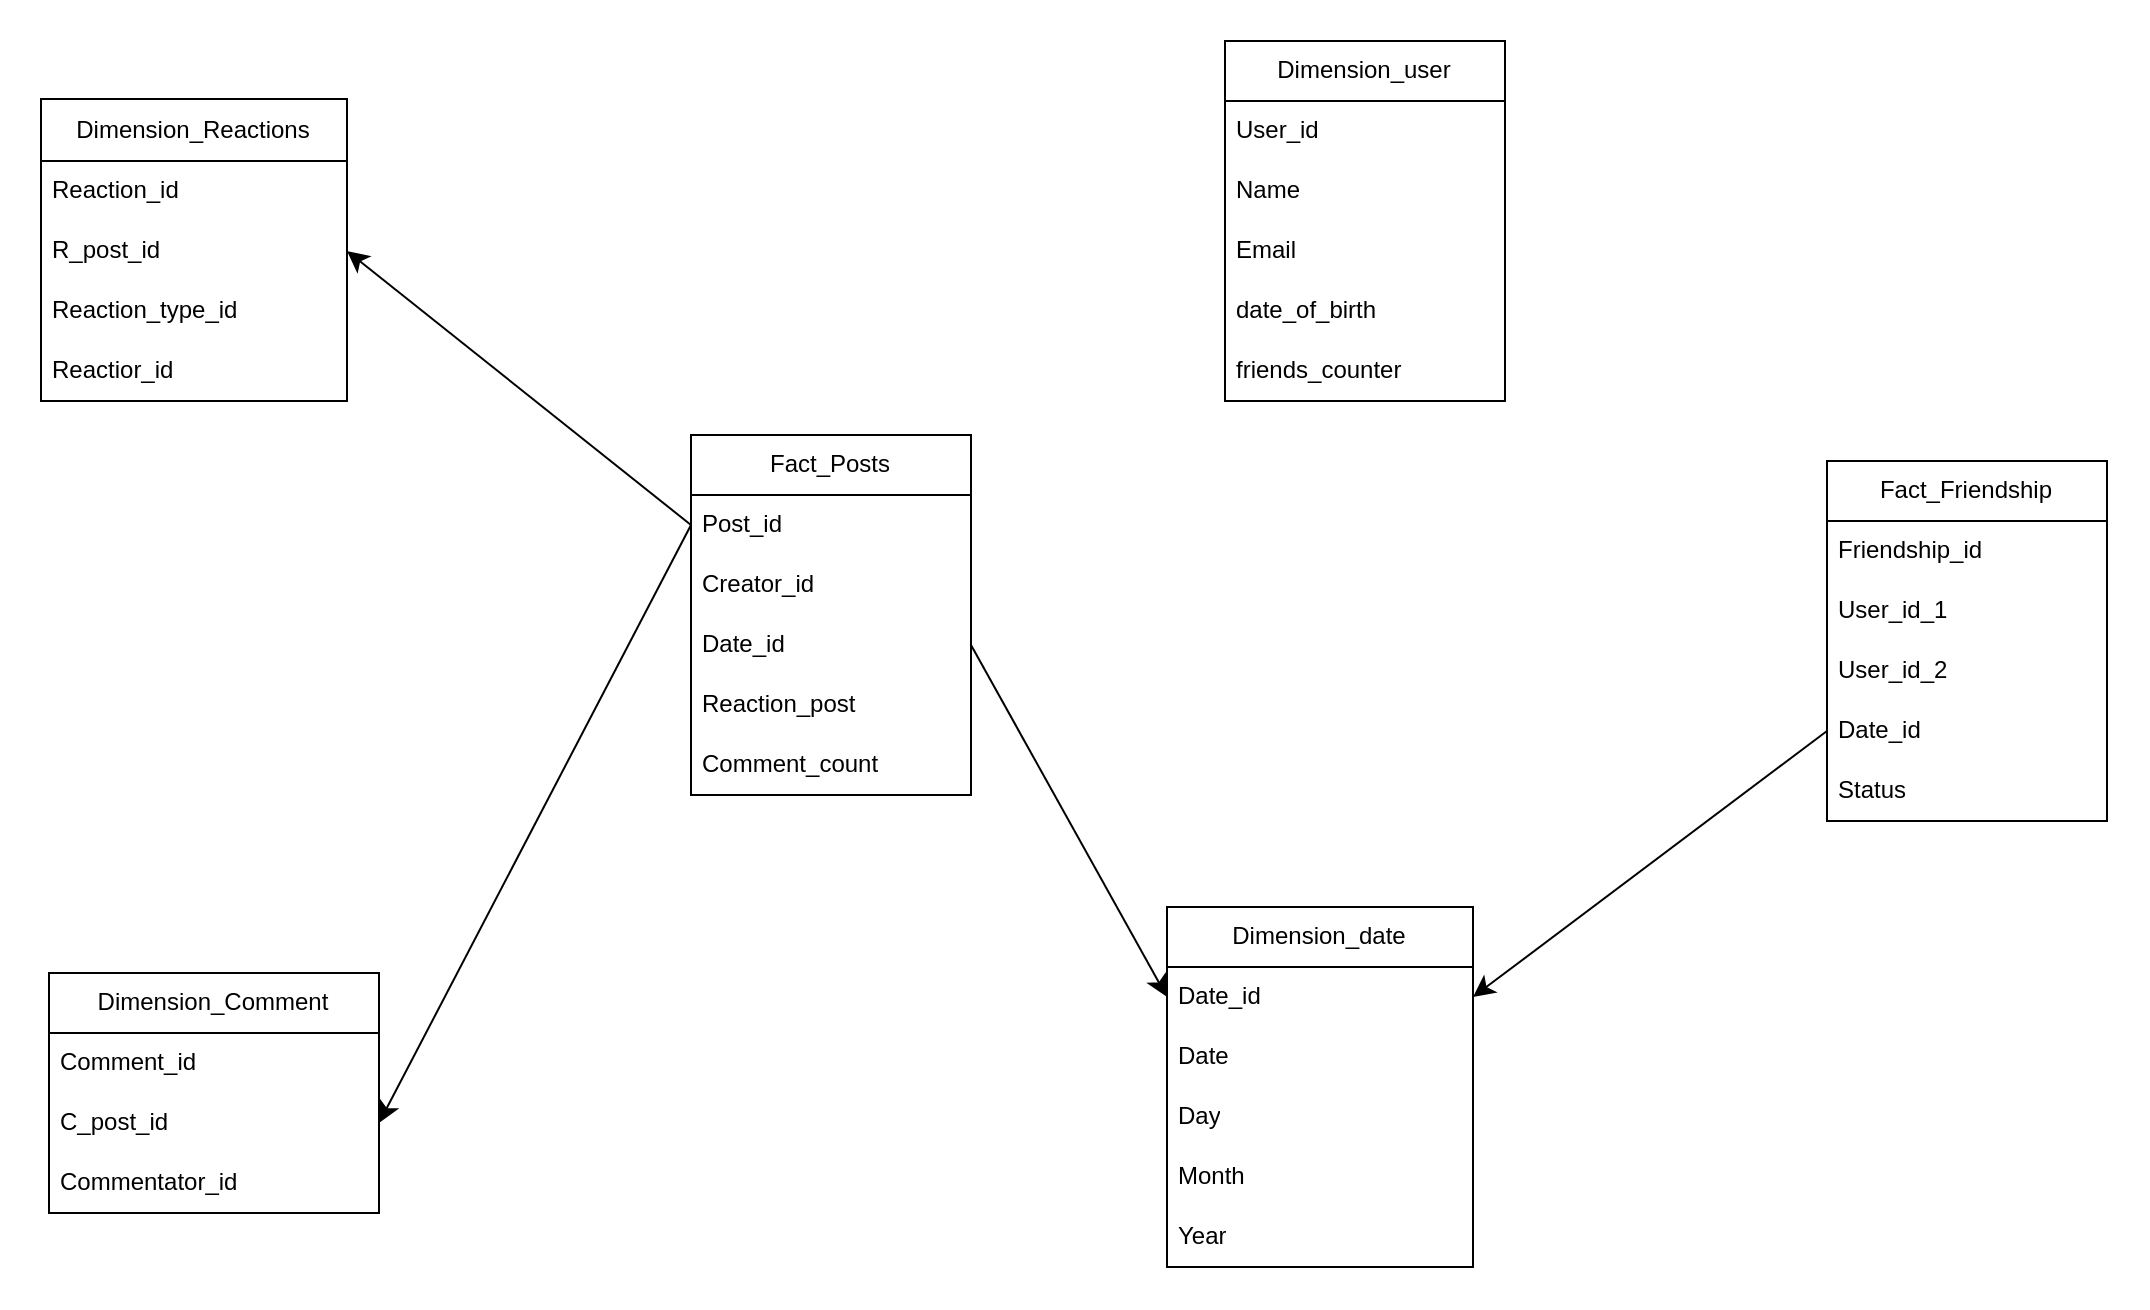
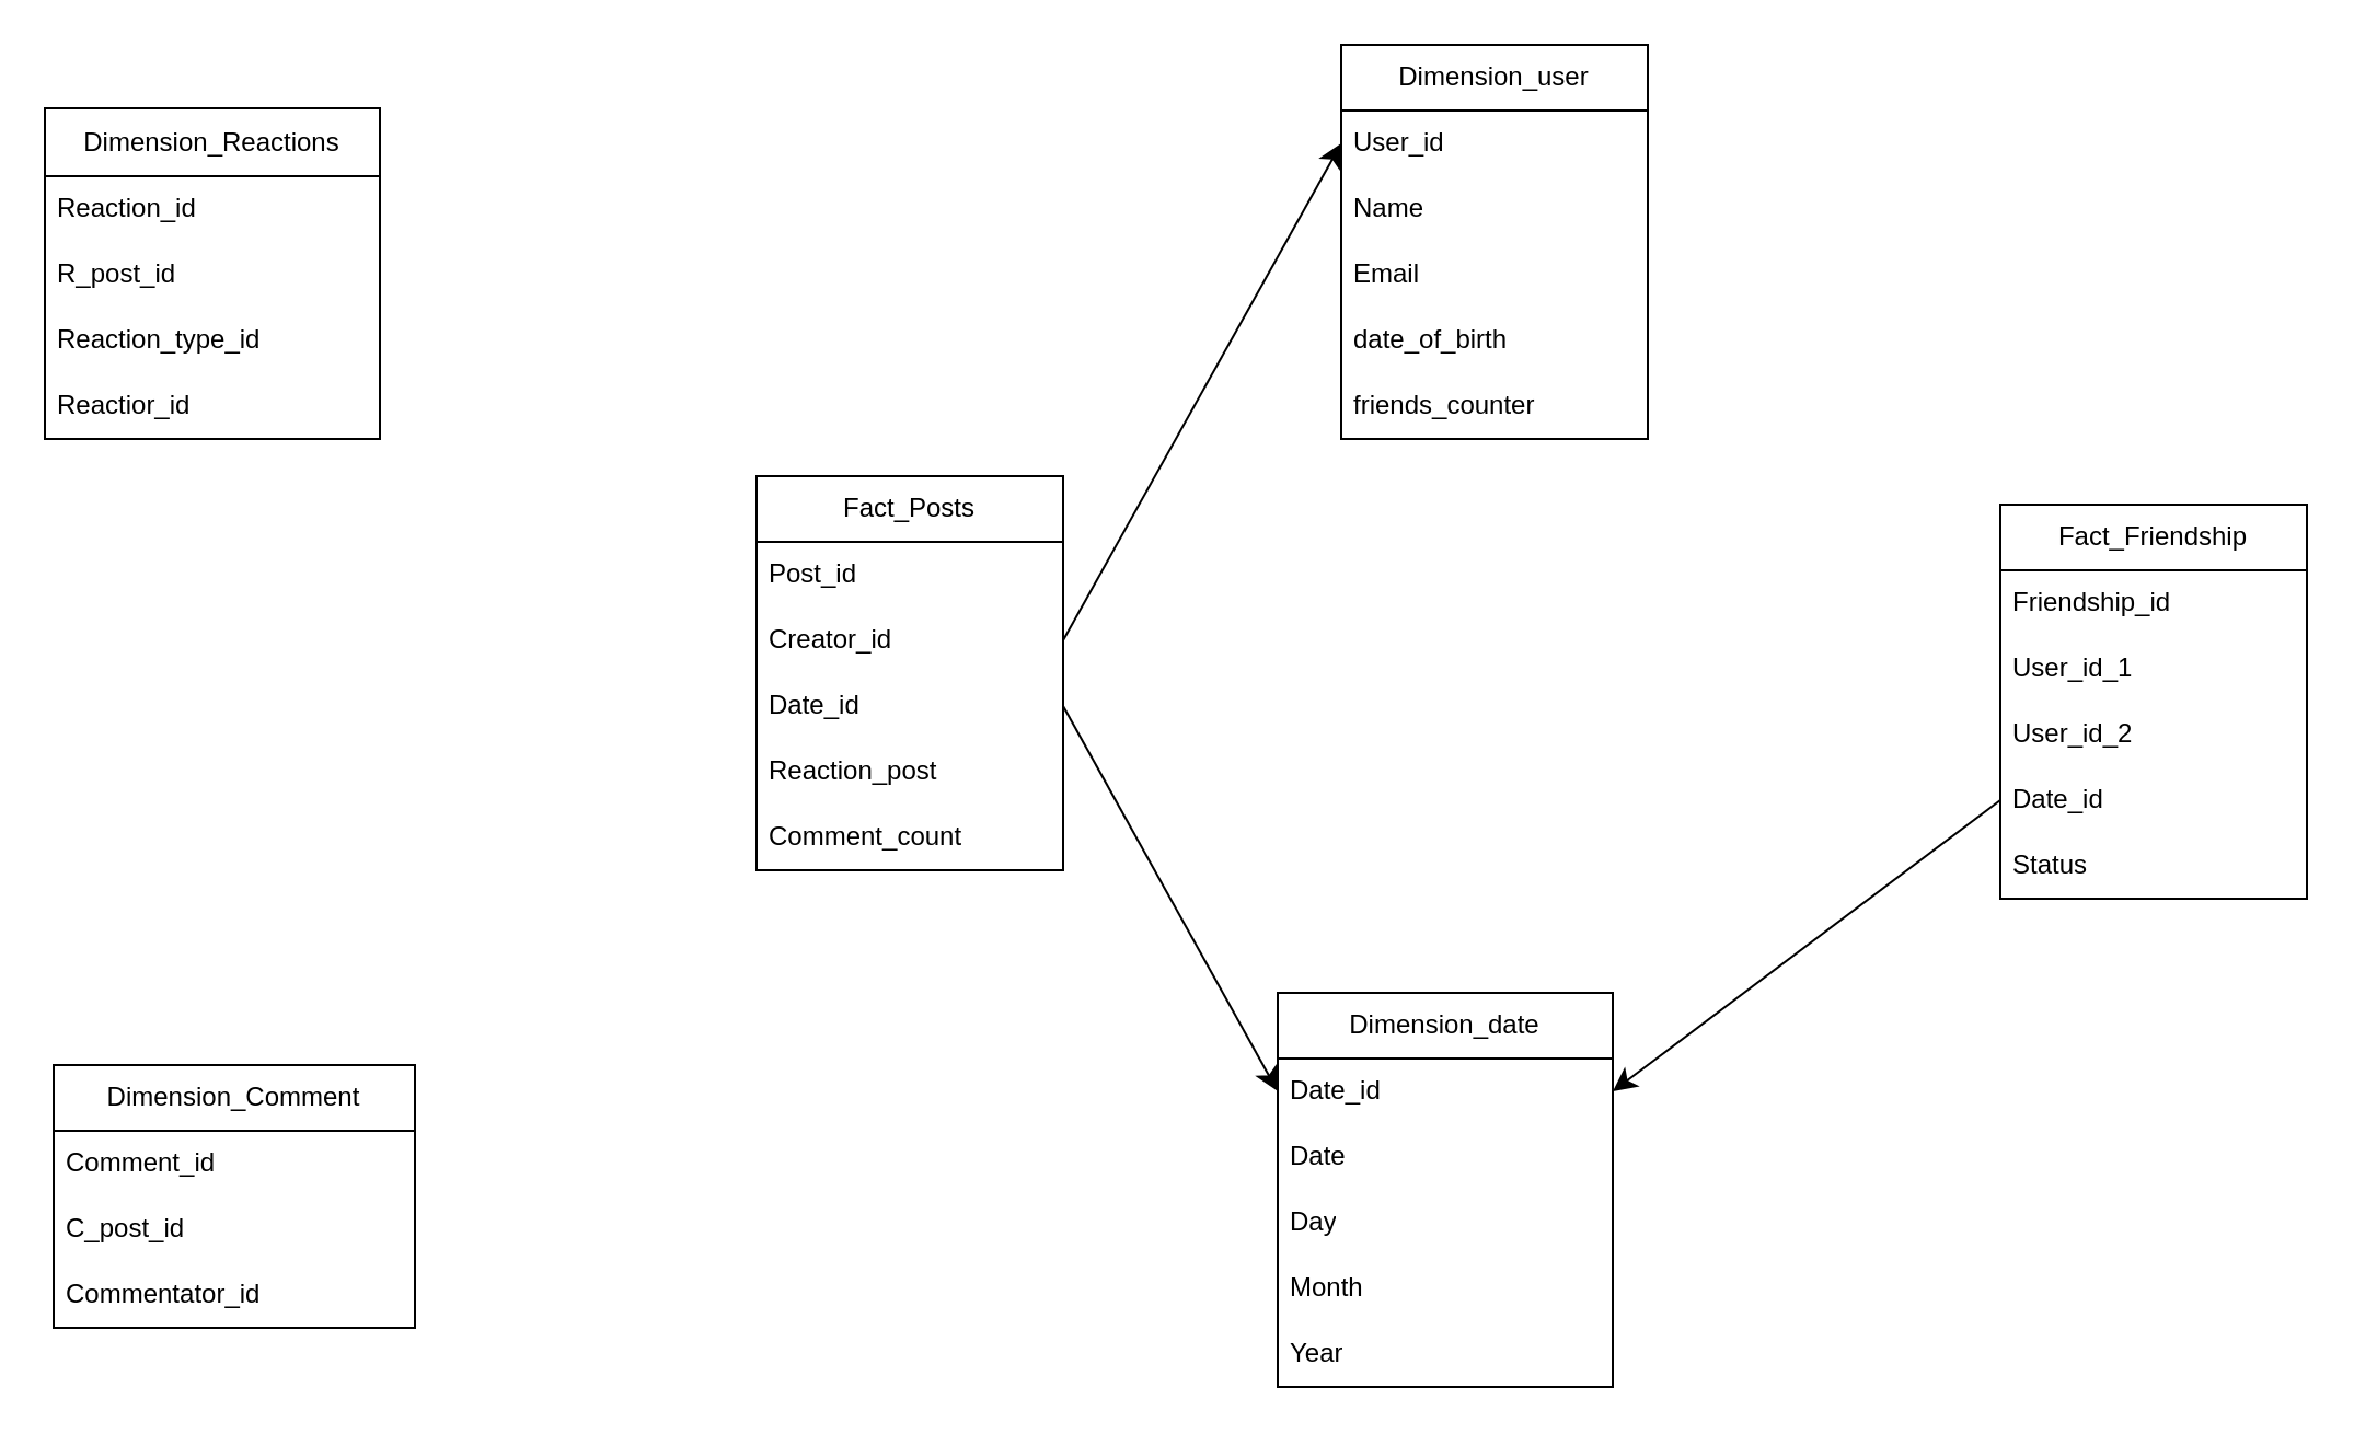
+ <mxCell id="33" value="" style="endArrow=classic;html=1;rounded=0;fontSize=12;startSize=8;endSize=8;curved=1;entryX=0;entryY=0.5;entryDx=0;entryDy=0;exitX=1;exitY=0.5;exitDx=0;exitDy=0;" edge="1" parent="1" source="4" target="15"><mxGeometry width="50" height="50" relative="1" as="geometry"><mxPoint x="496" y="517" as="sourcePoint" /><mxPoint x="546" y="467" as="targetPoint" /></mxGeometry></mxCell>
- <mxCell id="32" value="" style="endArrow=classic;html=1;rounded=0;fontSize=12;startSize=8;endSize=8;curved=1;entryX=1;entryY=0.5;entryDx=0;entryDy=0;exitX=0;exitY=0.5;exitDx=0;exitDy=0;" edge="1" parent="1" source="3" target="22"><mxGeometry width="50" height="50" relative="1" as="geometry"><mxPoint x="208" y="190" as="sourcePoint" /><mxPoint x="258" y="140" as="targetPoint" /></mxGeometry></mxCell>
- <mxCell id="38" value="" style="endArrow=classic;html=1;rounded=0;fontSize=12;startSize=8;endSize=8;curved=1;entryX=1;entryY=0.5;entryDx=0;entryDy=0;exitX=0;exitY=0.5;exitDx=0;exitDy=0;" edge="1" parent="1" source="3" target="36"><mxGeometry width="50" height="50" relative="1" as="geometry"><mxPoint x="289" y="391" as="sourcePoint" /><mxPoint x="270" y="459" as="targetPoint" /></mxGeometry></mxCell>
